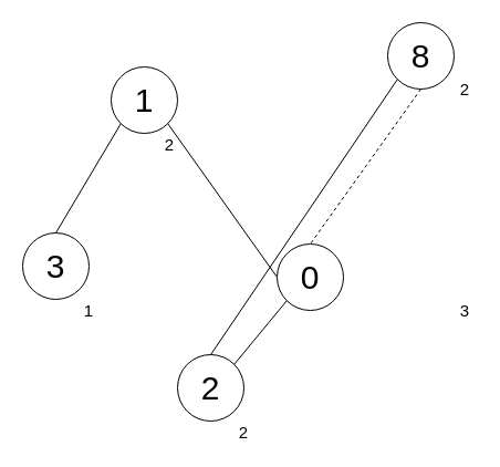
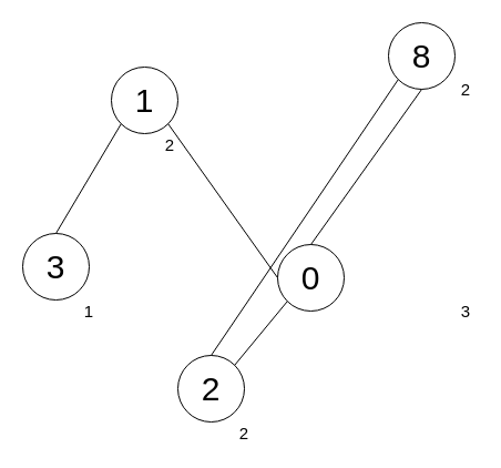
- <mxCell id="4" style="edgeStyle=none;rounded=0;orthogonalLoop=1;jettySize=auto;html=1;exitX=0.5;exitY=1;exitDx=0;exitDy=0;entryX=0.5;entryY=0;entryDx=0;entryDy=0;endArrow=none;endFill=0;strokeColor=#000000;dashed=1;" parent="1" source="5" target="7" edge="1"><mxGeometry relative="1" as="geometry" /></mxCell>
+ <mxCell id="4" style="edgeStyle=none;rounded=0;orthogonalLoop=1;jettySize=auto;html=1;exitX=0.5;exitY=1;exitDx=0;exitDy=0;entryX=0.5;entryY=0;entryDx=0;entryDy=0;endArrow=none;endFill=0;strokeColor=#000000;" parent="1" source="5" target="7" edge="1"><mxGeometry relative="1" as="geometry" /></mxCell>
